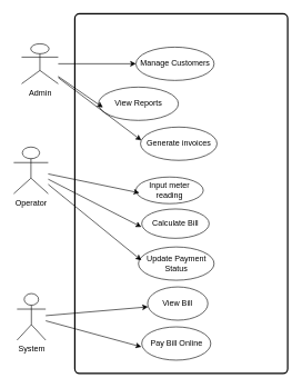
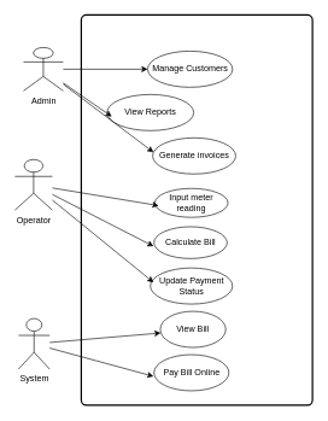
- <mxCell id="9" value="Input meter reading" style="ellipse;whiteSpace=wrap;html=1;" vertex="1" parent="1"><mxGeometry x="203.87" y="265" width="101.25" height="40" as="geometry" /></mxCell>
+ <mxCell id="9" value="Input meter reading" style="ellipse;whiteSpace=wrap;html=1;" vertex="1" parent="1"><mxGeometry x="213.87" y="260" width="101.25" height="40" as="geometry" /></mxCell>
